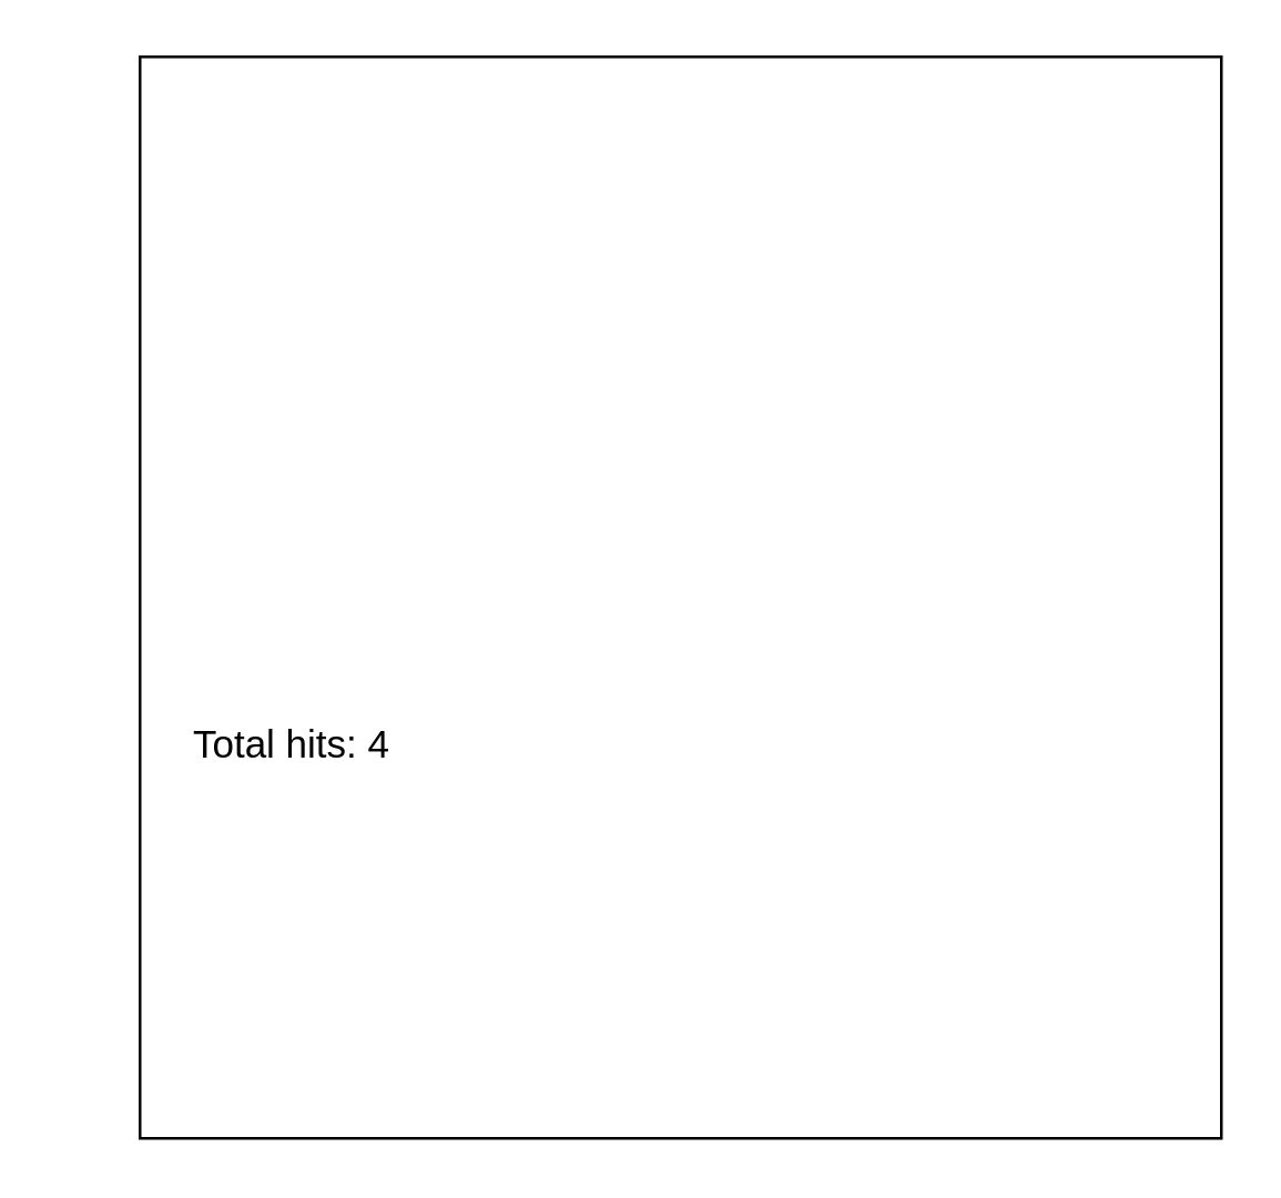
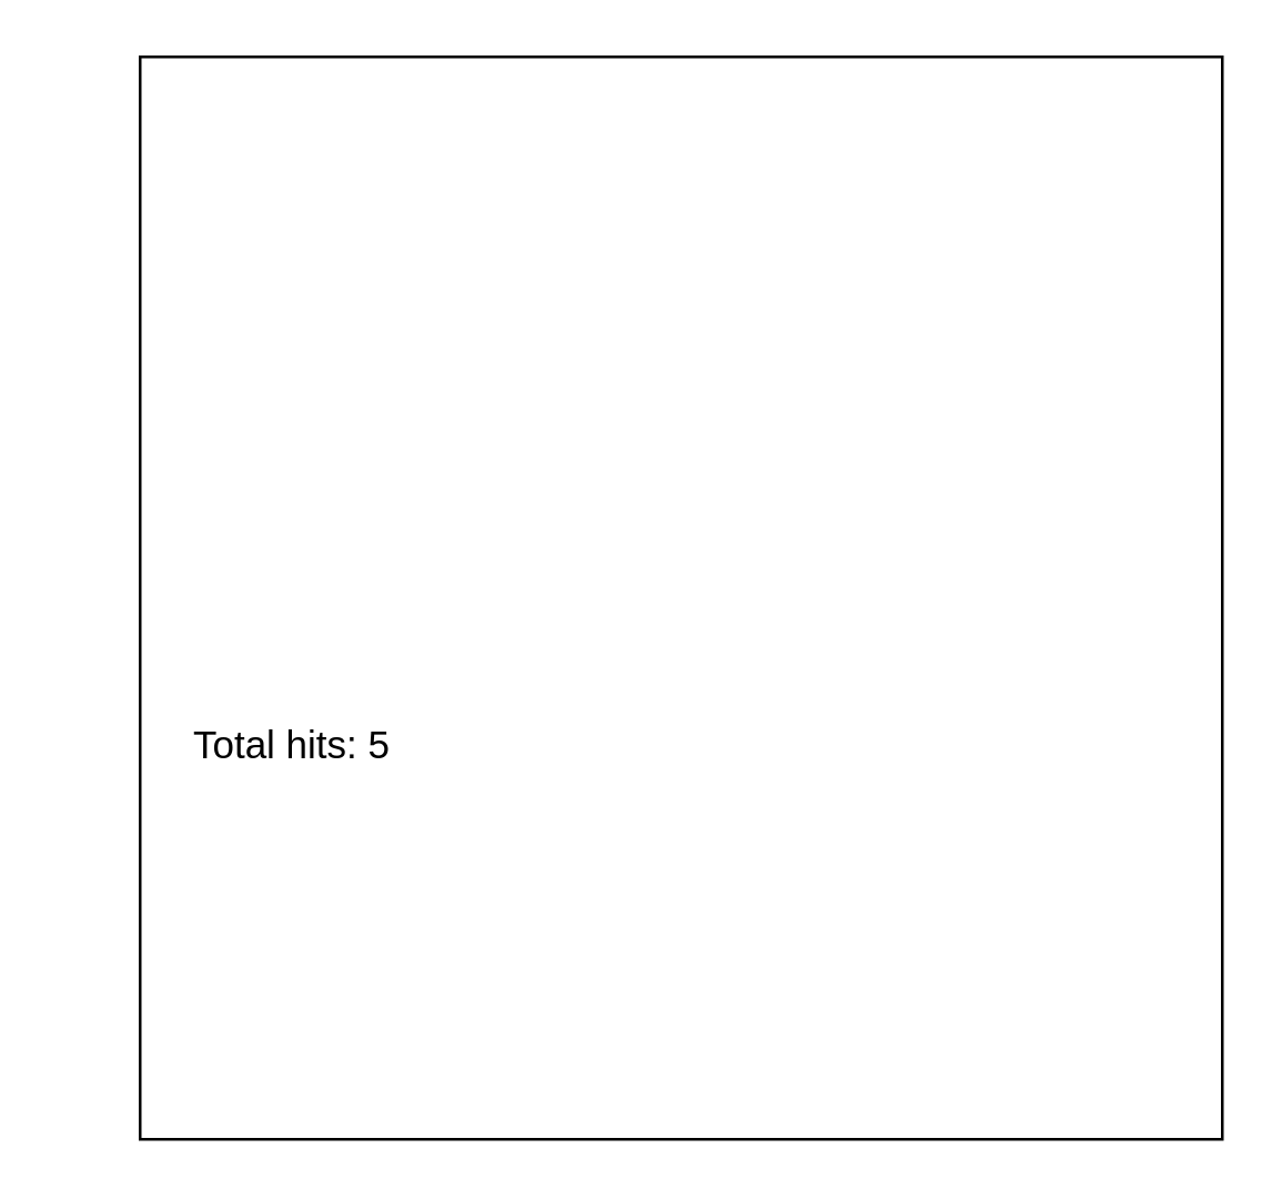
- <mxCell id="4" value="&lt;font style=&quot;font-size: 14px&quot;&gt;Total hits: 4&lt;/font&gt;" style="text;html=1;strokeColor=none;fillColor=none;align=center;verticalAlign=middle;whiteSpace=wrap;rounded=0;fontSize=24;" vertex="1" parent="1"><mxGeometry y="250" width="170" height="30" as="geometry" x="20" /></mxCell>
+ <mxCell id="4" value="&lt;font style=&quot;font-size: 14px&quot;&gt;Total hits: 5&lt;/font&gt;" style="text;html=1;strokeColor=none;fillColor=none;align=center;verticalAlign=middle;whiteSpace=wrap;rounded=0;fontSize=24;" vertex="1" parent="1"><mxGeometry y="250" width="170" height="30" as="geometry" x="20" /></mxCell>
